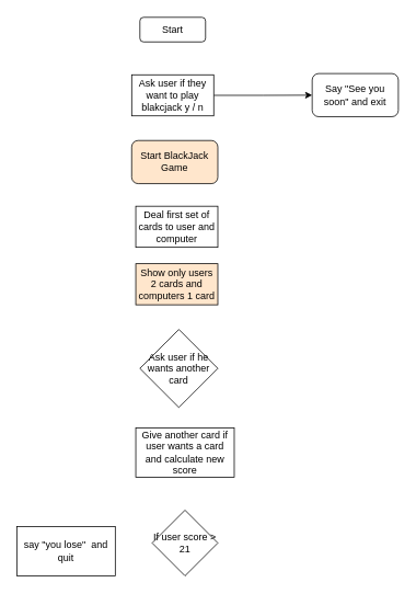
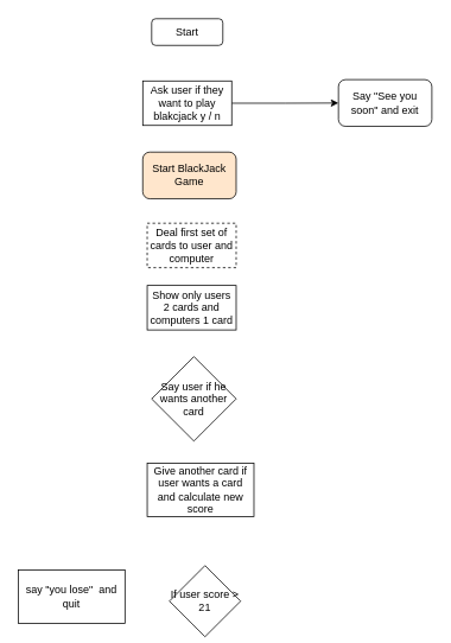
- <mxCell id="7" value="Deal first set of cards to user and computer" style="rounded=0;whiteSpace=wrap;html=1;" vertex="1" parent="1"><mxGeometry x="165" y="250" width="100" height="50" as="geometry" /></mxCell>
+ <mxCell id="7" value="Deal first set of cards to user and computer" style="rounded=0;whiteSpace=wrap;html=1;dashed=1;" vertex="1" parent="1"><mxGeometry x="165" y="250" width="100" height="50" as="geometry" /></mxCell>
- <mxCell id="8" value="Show only users 2 cards and computers 1 card" style="rounded=0;whiteSpace=wrap;html=1;fillColor=#ffe6cc;" vertex="1" parent="1"><mxGeometry x="165" y="320" width="100" height="50" as="geometry" /></mxCell>
+ <mxCell id="8" value="Show only users 2 cards and computers 1 card" style="rounded=0;whiteSpace=wrap;html=1;" vertex="1" parent="1"><mxGeometry x="165" y="320" width="100" height="50" as="geometry" /></mxCell>
- <mxCell id="9" value="Ask user if he wants another card" style="rhombus;whiteSpace=wrap;html=1;" vertex="1" parent="1"><mxGeometry x="170" y="400" width="95" height="95" as="geometry" /></mxCell>
+ <mxCell id="9" value="Say user if he wants another card" style="rhombus;whiteSpace=wrap;html=1;" vertex="1" parent="1"><mxGeometry x="170" y="400" width="95" height="95" as="geometry" /></mxCell>
- <mxCell id="11" value="If user score &amp;gt; 21" style="rhombus;whiteSpace=wrap;html=1;" vertex="1" parent="1"><mxGeometry x="185" y="620" width="80" height="80" as="geometry" /></mxCell>
+ <mxCell id="11" value="If user score &amp;gt; 21" style="rhombus;whiteSpace=wrap;html=1;" vertex="1" parent="1"><mxGeometry x="190" y="635" width="80" height="80" as="geometry" /></mxCell>
